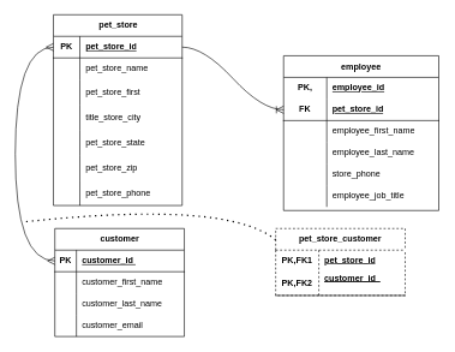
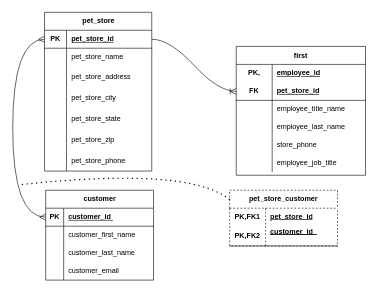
- <mxCell id="24" value="employee" style="shape=table;startSize=30;container=1;collapsible=1;childLayout=tableLayout;fixedRows=1;rowLines=0;fontStyle=1;align=center;resizeLast=1;html=1;whiteSpace=wrap;" parent="1" vertex="1"><mxGeometry x="393" y="77" width="215.75" height="215" as="geometry" /></mxCell>
+ <mxCell id="24" value="first" style="shape=table;startSize=30;container=1;collapsible=1;childLayout=tableLayout;fixedRows=1;rowLines=0;fontStyle=1;align=center;resizeLast=1;html=1;whiteSpace=wrap;" parent="1" vertex="1"><mxGeometry x="393" y="77" width="215.75" height="215" as="geometry" /></mxCell>
- <mxCell id="11" value="pet_store_first" style="shape=partialRectangle;connectable=0;fillColor=none;top=0;left=0;bottom=0;right=0;align=left;spacingLeft=6;overflow=hidden;whiteSpace=wrap;html=1;" parent="9" vertex="1"><mxGeometry x="36.75" width="142.25" height="35" as="geometry"><mxRectangle width="142.25" height="35" as="alternateBounds" /></mxGeometry></mxCell>
+ <mxCell id="11" value="pet_store_address" style="shape=partialRectangle;connectable=0;fillColor=none;top=0;left=0;bottom=0;right=0;align=left;spacingLeft=6;overflow=hidden;whiteSpace=wrap;html=1;" parent="9" vertex="1"><mxGeometry x="36.75" width="142.25" height="35" as="geometry"><mxRectangle width="142.25" height="35" as="alternateBounds" /></mxGeometry></mxCell>
- <mxCell id="14" value="title_store_city" style="shape=partialRectangle;connectable=0;fillColor=none;top=0;left=0;bottom=0;right=0;align=left;spacingLeft=6;overflow=hidden;whiteSpace=wrap;html=1;" parent="12" vertex="1"><mxGeometry x="36.75" width="142.25" height="35" as="geometry"><mxRectangle width="142.25" height="35" as="alternateBounds" /></mxGeometry></mxCell>
+ <mxCell id="14" value="pet_store_city" style="shape=partialRectangle;connectable=0;fillColor=none;top=0;left=0;bottom=0;right=0;align=left;spacingLeft=6;overflow=hidden;whiteSpace=wrap;html=1;" parent="12" vertex="1"><mxGeometry x="36.75" width="142.25" height="35" as="geometry"><mxRectangle width="142.25" height="35" as="alternateBounds" /></mxGeometry></mxCell>
- <mxCell id="33" value="&lt;div&gt;employee_first_name&lt;/div&gt;" style="shape=partialRectangle;connectable=0;fillColor=none;top=0;left=0;bottom=0;right=0;align=left;spacingLeft=6;overflow=hidden;html=1;whiteSpace=wrap;" parent="31" vertex="1"><mxGeometry x="60" width="155.75" height="30" as="geometry"><mxRectangle width="155.75" height="30" as="alternateBounds" /></mxGeometry></mxCell>
+ <mxCell id="33" value="&lt;div&gt;employee_title_name&lt;/div&gt;" style="shape=partialRectangle;connectable=0;fillColor=none;top=0;left=0;bottom=0;right=0;align=left;spacingLeft=6;overflow=hidden;html=1;whiteSpace=wrap;" parent="31" vertex="1"><mxGeometry x="60" width="155.75" height="30" as="geometry"><mxRectangle width="155.75" height="30" as="alternateBounds" /></mxGeometry></mxCell>
